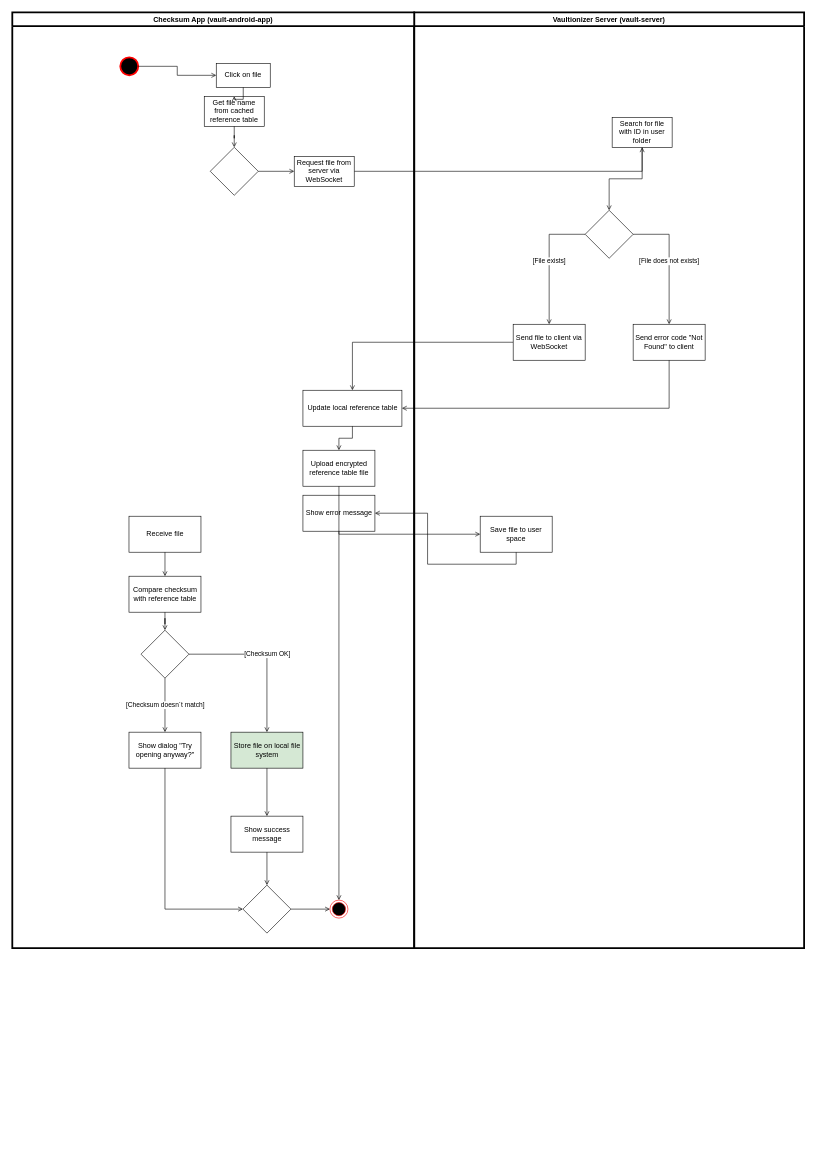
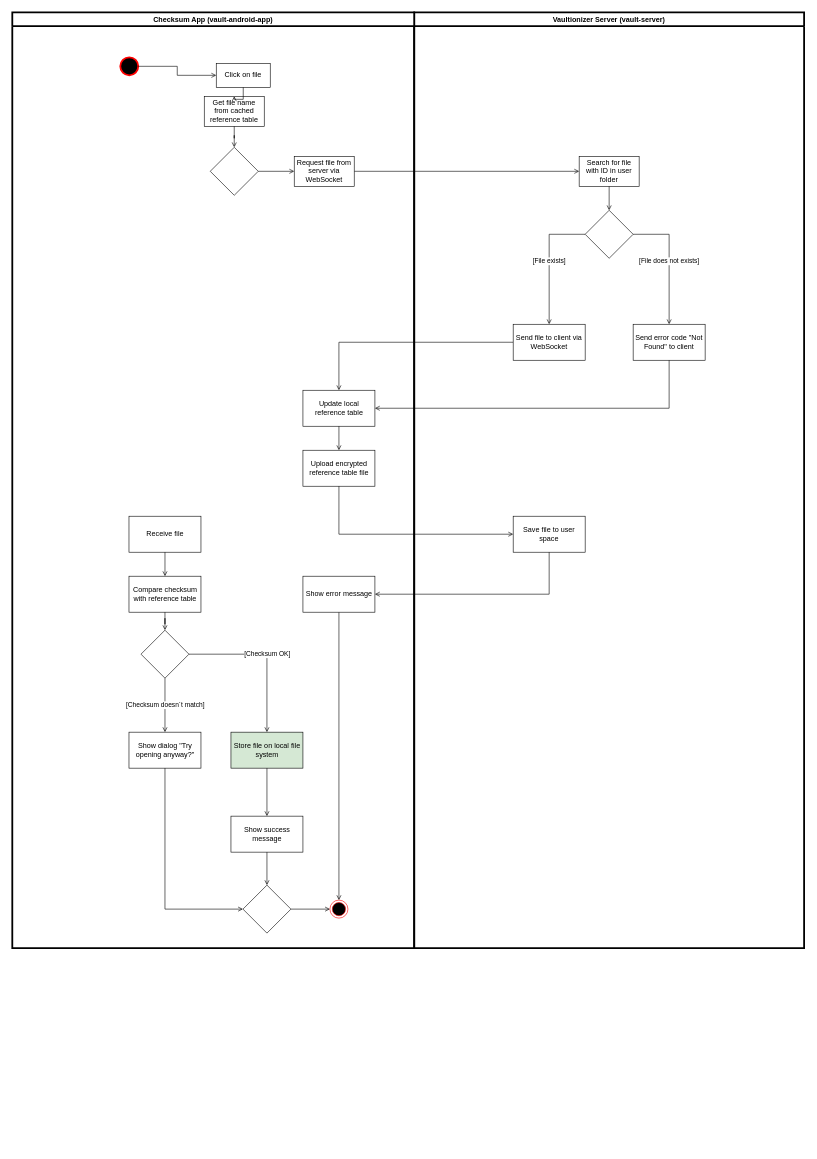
- <mxCell id="6" value="Search for file with ID in user folder" style="rounded=0;whiteSpace=wrap;html=1;" parent="5" vertex="1"><mxGeometry x="330" y="175" width="100" height="50" as="geometry" /></mxCell>
+ <mxCell id="6" value="Search for file with ID in user folder" style="rounded=0;whiteSpace=wrap;html=1;" parent="5" vertex="1"><mxGeometry x="275" y="240" width="100" height="50" as="geometry" /></mxCell>
- <mxCell id="19" value="Update local reference table" style="whiteSpace=wrap;html=1;rounded=0;" parent="14" vertex="1"><mxGeometry x="484.52" y="630" width="165" height="60" as="geometry" /></mxCell>
+ <mxCell id="19" value="Update local reference table" style="whiteSpace=wrap;html=1;rounded=0;" parent="14" vertex="1"><mxGeometry x="484.52" y="630" width="120" height="60" as="geometry" /></mxCell>
- <mxCell id="42" value="Show error message" style="whiteSpace=wrap;html=1;rounded=0;" parent="40" vertex="1"><mxGeometry x="484.52" y="805" width="120" height="60" as="geometry" /></mxCell>
+ <mxCell id="42" value="Show error message" style="whiteSpace=wrap;html=1;rounded=0;" parent="40" vertex="1"><mxGeometry x="484.52" y="940" width="120" height="60" as="geometry" /></mxCell>
- <mxCell id="13" value="Save file to user space" style="whiteSpace=wrap;html=1;rounded=0;" vertex="1" parent="5"><mxGeometry x="110" y="840" width="120" height="60" as="geometry" /></mxCell>
+ <mxCell id="13" value="Save file to user space" style="whiteSpace=wrap;html=1;rounded=0;" vertex="1" parent="5"><mxGeometry x="165" y="840" width="120" height="60" as="geometry" /></mxCell>
